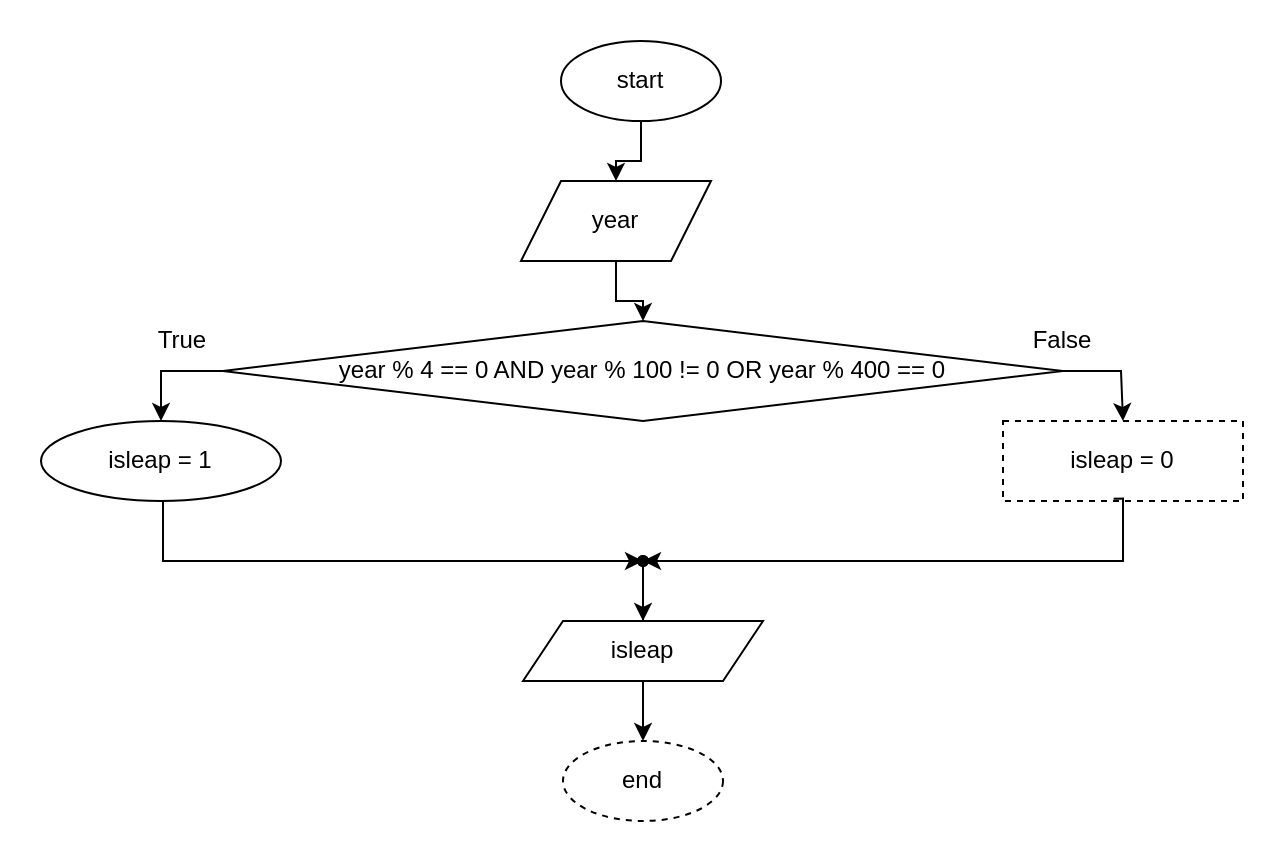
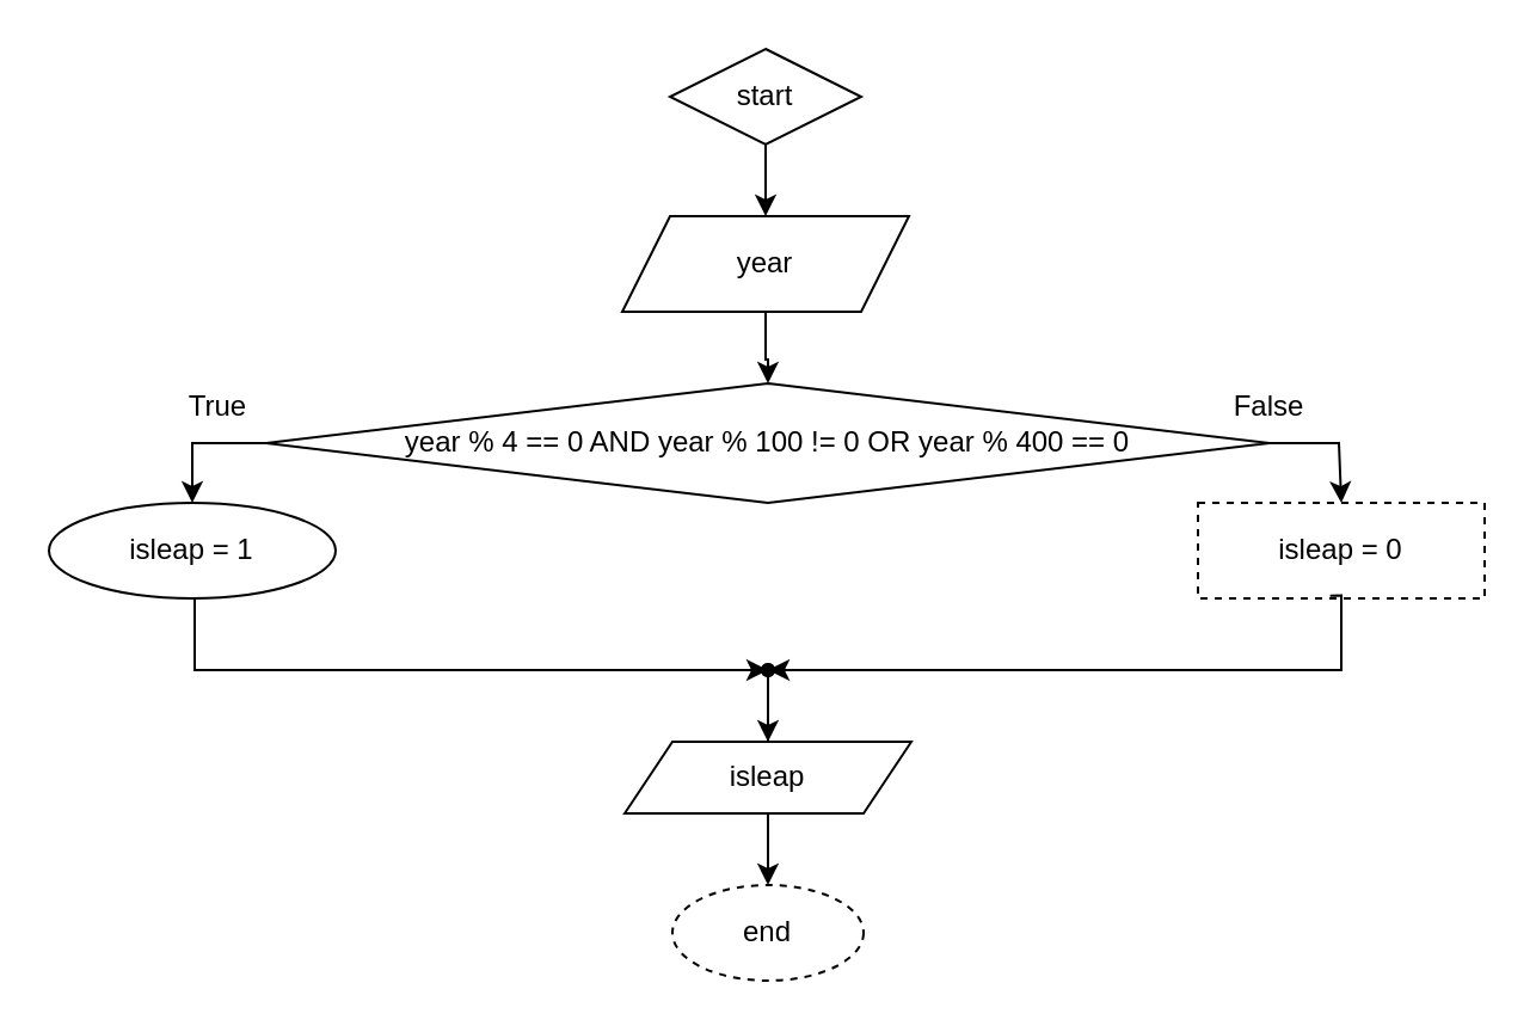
- <mxCell id="3" value="start" style="ellipse;whiteSpace=wrap;html=1;" vertex="1" parent="1"><mxGeometry x="280" y="20" width="80" height="40" as="geometry" /></mxCell>
+ <mxCell id="3" value="start" style="rhombus;whiteSpace=wrap;html=1;" vertex="1" parent="1"><mxGeometry x="280" y="20" width="80" height="40" as="geometry" /></mxCell>
- <mxCell id="7" value="year" style="shape=parallelogram;perimeter=parallelogramPerimeter;whiteSpace=wrap;html=1;fixedSize=1;" vertex="1" parent="1"><mxGeometry x="260" y="90" width="95" height="40" as="geometry" /></mxCell>
+ <mxCell id="7" value="year" style="shape=parallelogram;perimeter=parallelogramPerimeter;whiteSpace=wrap;html=1;fixedSize=1;" vertex="1" parent="1"><mxGeometry x="260" y="90" width="120" height="40" as="geometry" /></mxCell>
